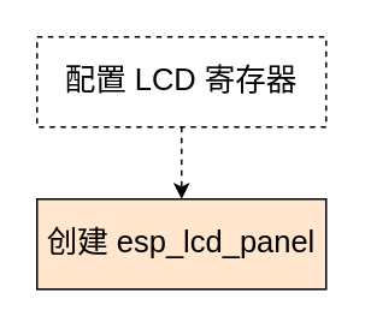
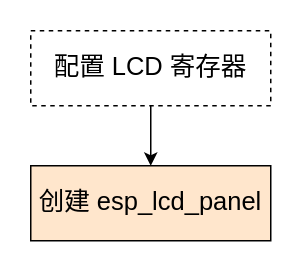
- <mxCell id="3" style="edgeStyle=none;html=1;entryX=0.5;entryY=0;entryDx=0;entryDy=0;strokeColor=#000000;dashed=1;" edge="1" parent="1" source="4" target="2"><mxGeometry relative="1" as="geometry" /></mxCell>
+ <mxCell id="3" style="edgeStyle=none;html=1;entryX=0.5;entryY=0;entryDx=0;entryDy=0;strokeColor=#000000;dashed=0;" edge="1" parent="1" source="4" target="2"><mxGeometry relative="1" as="geometry" /></mxCell>
